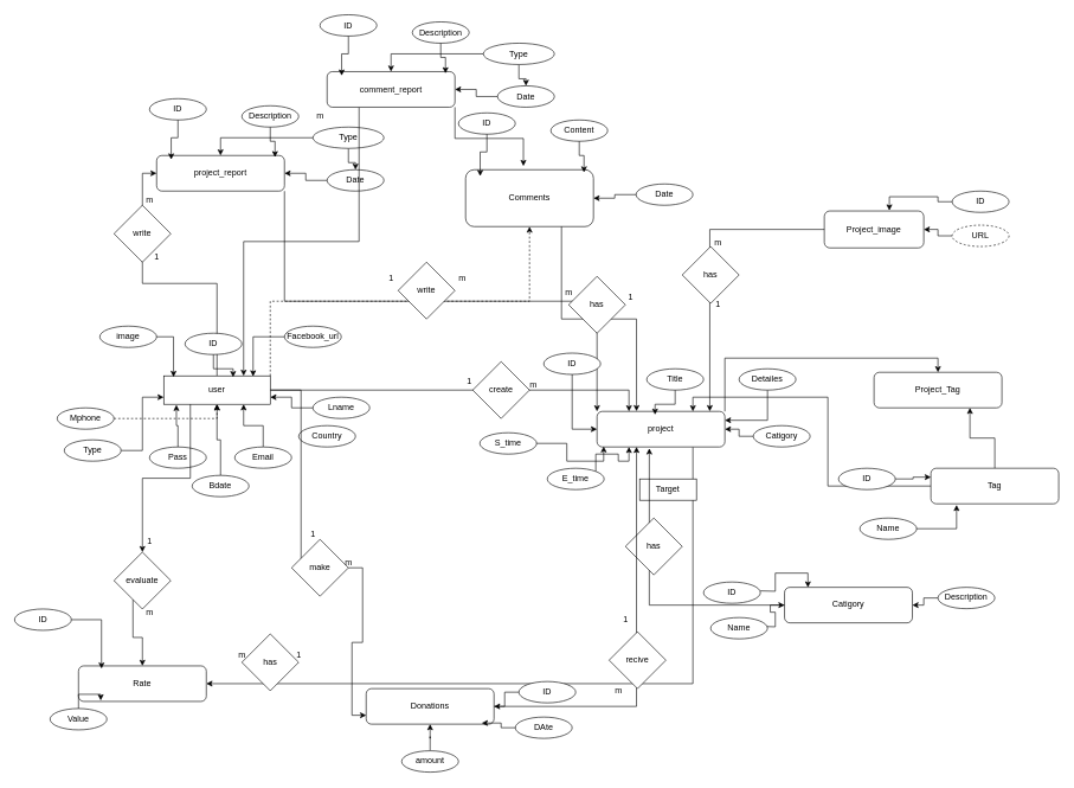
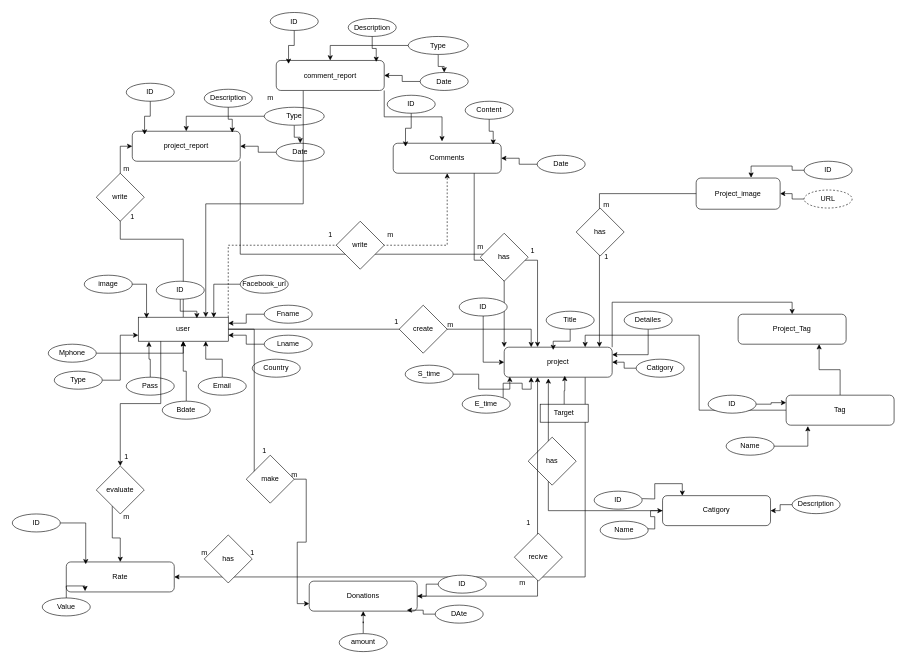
- <mxCell id="72" value="Comments" style="rounded=1;whiteSpace=wrap;html=1;" parent="1" vertex="1"><mxGeometry x="655" y="238" width="180" height="80" as="geometry" /></mxCell>
+ <mxCell id="72" value="Comments" style="rounded=1;whiteSpace=wrap;html=1;" parent="1" vertex="1"><mxGeometry x="655" y="238" width="180" height="50" as="geometry" /></mxCell>
+ <mxCell id="8" style="edgeStyle=orthogonalEdgeStyle;rounded=0;orthogonalLoop=1;jettySize=auto;html=1;entryX=1;entryY=0.25;entryDx=0;entryDy=0;" parent="1" source="9" target="7" edge="1"><mxGeometry relative="1" as="geometry" /></mxCell>
+ <mxCell id="9" value="Fname" style="ellipse;whiteSpace=wrap;html=1;" parent="1" vertex="1"><mxGeometry x="440" y="508" width="80" height="30" as="geometry" /></mxCell>
- <mxCell id="15" style="edgeStyle=orthogonalEdgeStyle;rounded=0;orthogonalLoop=1;jettySize=auto;html=1;dashed=1;" parent="1" source="16" target="7" edge="1"><mxGeometry relative="1" as="geometry" /></mxCell>
+ <mxCell id="15" style="edgeStyle=orthogonalEdgeStyle;rounded=0;orthogonalLoop=1;jettySize=auto;html=1;" parent="1" source="16" target="7" edge="1"><mxGeometry relative="1" as="geometry" /></mxCell>
+ <mxCell id="45" style="edgeStyle=orthogonalEdgeStyle;rounded=0;orthogonalLoop=1;jettySize=auto;html=1;exitX=0.5;exitY=0;exitDx=0;exitDy=0;entryX=0.561;entryY=0.956;entryDx=0;entryDy=0;entryPerimeter=0;" parent="1" source="36" target="24" edge="1"><mxGeometry relative="1" as="geometry" /></mxCell>
